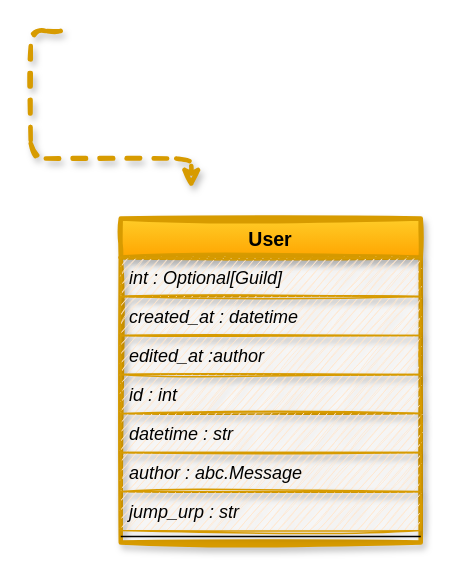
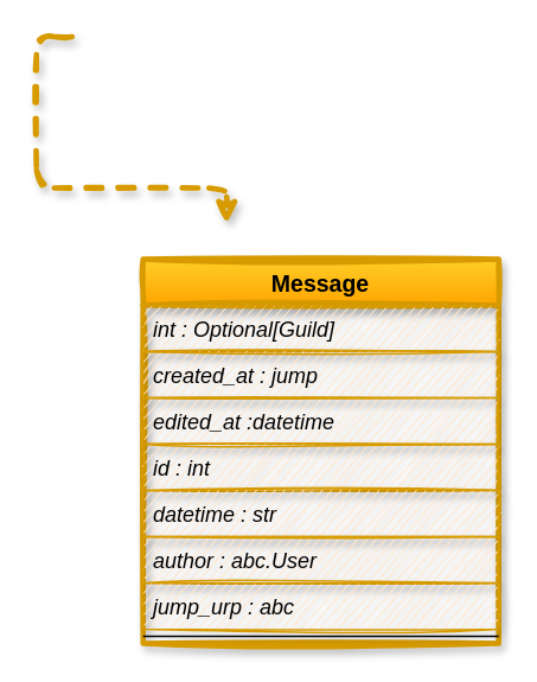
- <mxCell id="2" value="User" style="swimlane;fontStyle=1;align=center;verticalAlign=top;childLayout=stackLayout;horizontal=1;startSize=26;horizontalStack=0;resizeParent=1;resizeParentMax=0;resizeLast=0;collapsible=1;marginBottom=0;strokeWidth=3;fontSize=13;rounded=0;shadow=1;sketch=1;fillColor=#ffcd28;gradientColor=#ffa500;strokeColor=#d79b00;" vertex="1" parent="1"><mxGeometry x="80" y="145" width="200" height="216" as="geometry" /></mxCell>
+ <mxCell id="2" value="Message" style="swimlane;fontStyle=1;align=center;verticalAlign=top;childLayout=stackLayout;horizontal=1;startSize=26;horizontalStack=0;resizeParent=1;resizeParentMax=0;resizeLast=0;collapsible=1;marginBottom=0;strokeWidth=3;fontSize=13;rounded=0;shadow=1;sketch=1;fillColor=#ffcd28;gradientColor=#ffa500;strokeColor=#d79b00;" vertex="1" parent="1"><mxGeometry x="80" y="145" width="200" height="216" as="geometry" /></mxCell>
- <mxCell id="4" value="created_at : datetime" style="text;strokeColor=#d79b00;fillColor=#ffe6cc;align=left;verticalAlign=top;spacingLeft=4;spacingRight=4;overflow=hidden;rotatable=0;points=[[0,0.5],[1,0.5]];portConstraint=eastwest;fontStyle=2;sketch=1;shadow=1;" vertex="1" parent="2"><mxGeometry y="52" width="200" height="26" as="geometry" /></mxCell>
+ <mxCell id="4" value="created_at : jump" style="text;strokeColor=#d79b00;fillColor=#ffe6cc;align=left;verticalAlign=top;spacingLeft=4;spacingRight=4;overflow=hidden;rotatable=0;points=[[0,0.5],[1,0.5]];portConstraint=eastwest;fontStyle=2;sketch=1;shadow=1;" vertex="1" parent="2"><mxGeometry y="52" width="200" height="26" as="geometry" /></mxCell>
- <mxCell id="5" value="edited_at :author" style="text;strokeColor=#d79b00;fillColor=#ffe6cc;align=left;verticalAlign=top;spacingLeft=4;spacingRight=4;overflow=hidden;rotatable=0;points=[[0,0.5],[1,0.5]];portConstraint=eastwest;fontStyle=2;sketch=1;shadow=1;" vertex="1" parent="2"><mxGeometry y="78" width="200" height="26" as="geometry" /></mxCell>
+ <mxCell id="5" value="edited_at :datetime" style="text;strokeColor=#d79b00;fillColor=#ffe6cc;align=left;verticalAlign=top;spacingLeft=4;spacingRight=4;overflow=hidden;rotatable=0;points=[[0,0.5],[1,0.5]];portConstraint=eastwest;fontStyle=2;sketch=1;shadow=1;" vertex="1" parent="2"><mxGeometry y="78" width="200" height="26" as="geometry" /></mxCell>
- <mxCell id="8" value="author : abc.Message" style="text;strokeColor=#d79b00;fillColor=#ffe6cc;align=left;verticalAlign=top;spacingLeft=4;spacingRight=4;overflow=hidden;rotatable=0;points=[[0,0.5],[1,0.5]];portConstraint=eastwest;fontStyle=2;sketch=1;shadow=1;" vertex="1" parent="2"><mxGeometry y="156" width="200" height="26" as="geometry" /></mxCell>
+ <mxCell id="8" value="author : abc.User" style="text;strokeColor=#d79b00;fillColor=#ffe6cc;align=left;verticalAlign=top;spacingLeft=4;spacingRight=4;overflow=hidden;rotatable=0;points=[[0,0.5],[1,0.5]];portConstraint=eastwest;fontStyle=2;sketch=1;shadow=1;" vertex="1" parent="2"><mxGeometry y="156" width="200" height="26" as="geometry" /></mxCell>
- <mxCell id="9" value="jump_urp : str" style="text;strokeColor=#d79b00;fillColor=#ffe6cc;align=left;verticalAlign=top;spacingLeft=4;spacingRight=4;overflow=hidden;rotatable=0;points=[[0,0.5],[1,0.5]];portConstraint=eastwest;fontStyle=2;sketch=1;shadow=1;" vertex="1" parent="2"><mxGeometry y="182" width="200" height="26" as="geometry" /></mxCell>
+ <mxCell id="9" value="jump_urp : abc" style="text;strokeColor=#d79b00;fillColor=#ffe6cc;align=left;verticalAlign=top;spacingLeft=4;spacingRight=4;overflow=hidden;rotatable=0;points=[[0,0.5],[1,0.5]];portConstraint=eastwest;fontStyle=2;sketch=1;shadow=1;" vertex="1" parent="2"><mxGeometry y="182" width="200" height="26" as="geometry" /></mxCell>
